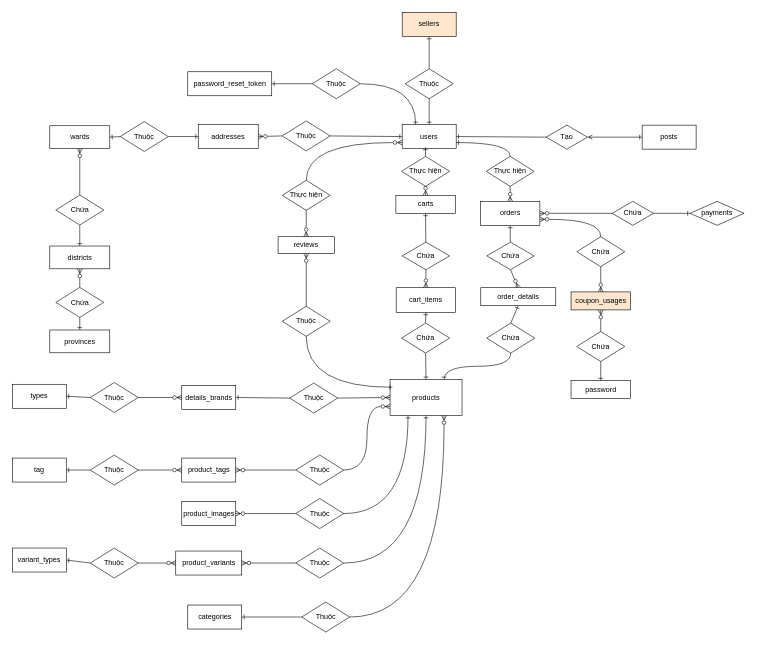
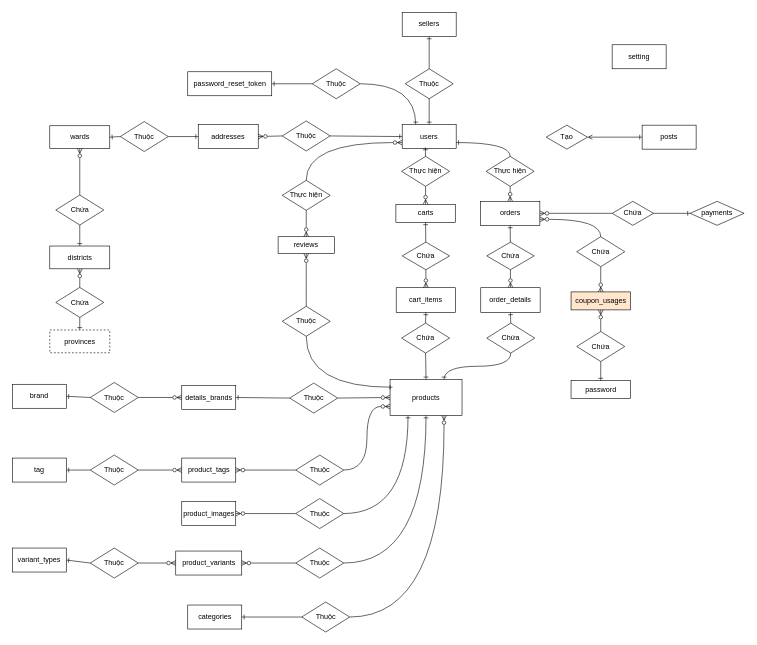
- <mxCell id="11" value="sellers" style="rounded=0;whiteSpace=wrap;html=1;fillColor=#ffe6cc;" vertex="1" parent="1"><mxGeometry x="670" y="20" width="90" height="40" as="geometry" /></mxCell>
+ <mxCell id="11" value="sellers" style="rounded=0;whiteSpace=wrap;html=1;" vertex="1" parent="1"><mxGeometry x="670" y="20" width="90" height="40" as="geometry" /></mxCell>
+ <mxCell id="105" value="setting" style="rounded=0;whiteSpace=wrap;html=1;" vertex="1" parent="1"><mxGeometry x="1020" y="74" width="90" height="40" as="geometry" /></mxCell>
- <mxCell id="104" value="" style="fontSize=12;html=1;endArrow=none;rounded=0;exitX=1;exitY=0.5;exitDx=0;exitDy=0;entryX=0;entryY=0.5;entryDx=0;entryDy=0;endFill=0;startArrow=ERone;startFill=0;" edge="1" parent="1" source="3" target="102"><mxGeometry width="100" height="100" relative="1" as="geometry"><mxPoint x="1001" y="144.58" as="sourcePoint" /><mxPoint x="940" y="144.58" as="targetPoint" /></mxGeometry></mxCell>
- <mxCell id="57" value="carts" style="rounded=0;whiteSpace=wrap;html=1;" vertex="1" parent="1"><mxGeometry x="659.5" y="325" width="99" height="30" as="geometry" /></mxCell>
+ <mxCell id="57" value="carts" style="rounded=0;whiteSpace=wrap;html=1;" vertex="1" parent="1"><mxGeometry x="659.5" y="340" width="99" height="30" as="geometry" /></mxCell>
- <mxCell id="82" value="order_details" style="rounded=0;whiteSpace=wrap;html=1;" vertex="1" parent="1"><mxGeometry x="801" y="479" width="125" height="30" as="geometry" /></mxCell>
+ <mxCell id="82" value="order_details" style="rounded=0;whiteSpace=wrap;html=1;" vertex="1" parent="1"><mxGeometry x="801" y="479" width="99" height="41" as="geometry" /></mxCell>
- <mxCell id="22" value="provinces" style="rounded=0;whiteSpace=wrap;html=1;" vertex="1" parent="1"><mxGeometry x="82.5" y="549.5" width="100" height="38" as="geometry" /></mxCell>
+ <mxCell id="22" value="provinces" style="rounded=0;whiteSpace=wrap;html=1;dashed=1;" vertex="1" parent="1"><mxGeometry x="82.5" y="549.5" width="100" height="38" as="geometry" /></mxCell>
- <mxCell id="36" value="types" style="rounded=0;whiteSpace=wrap;html=1;" vertex="1" parent="1"><mxGeometry x="20" y="640" width="90" height="40" as="geometry" /></mxCell>
+ <mxCell id="36" value="brand" style="rounded=0;whiteSpace=wrap;html=1;" vertex="1" parent="1"><mxGeometry x="20" y="640" width="90" height="40" as="geometry" /></mxCell>
